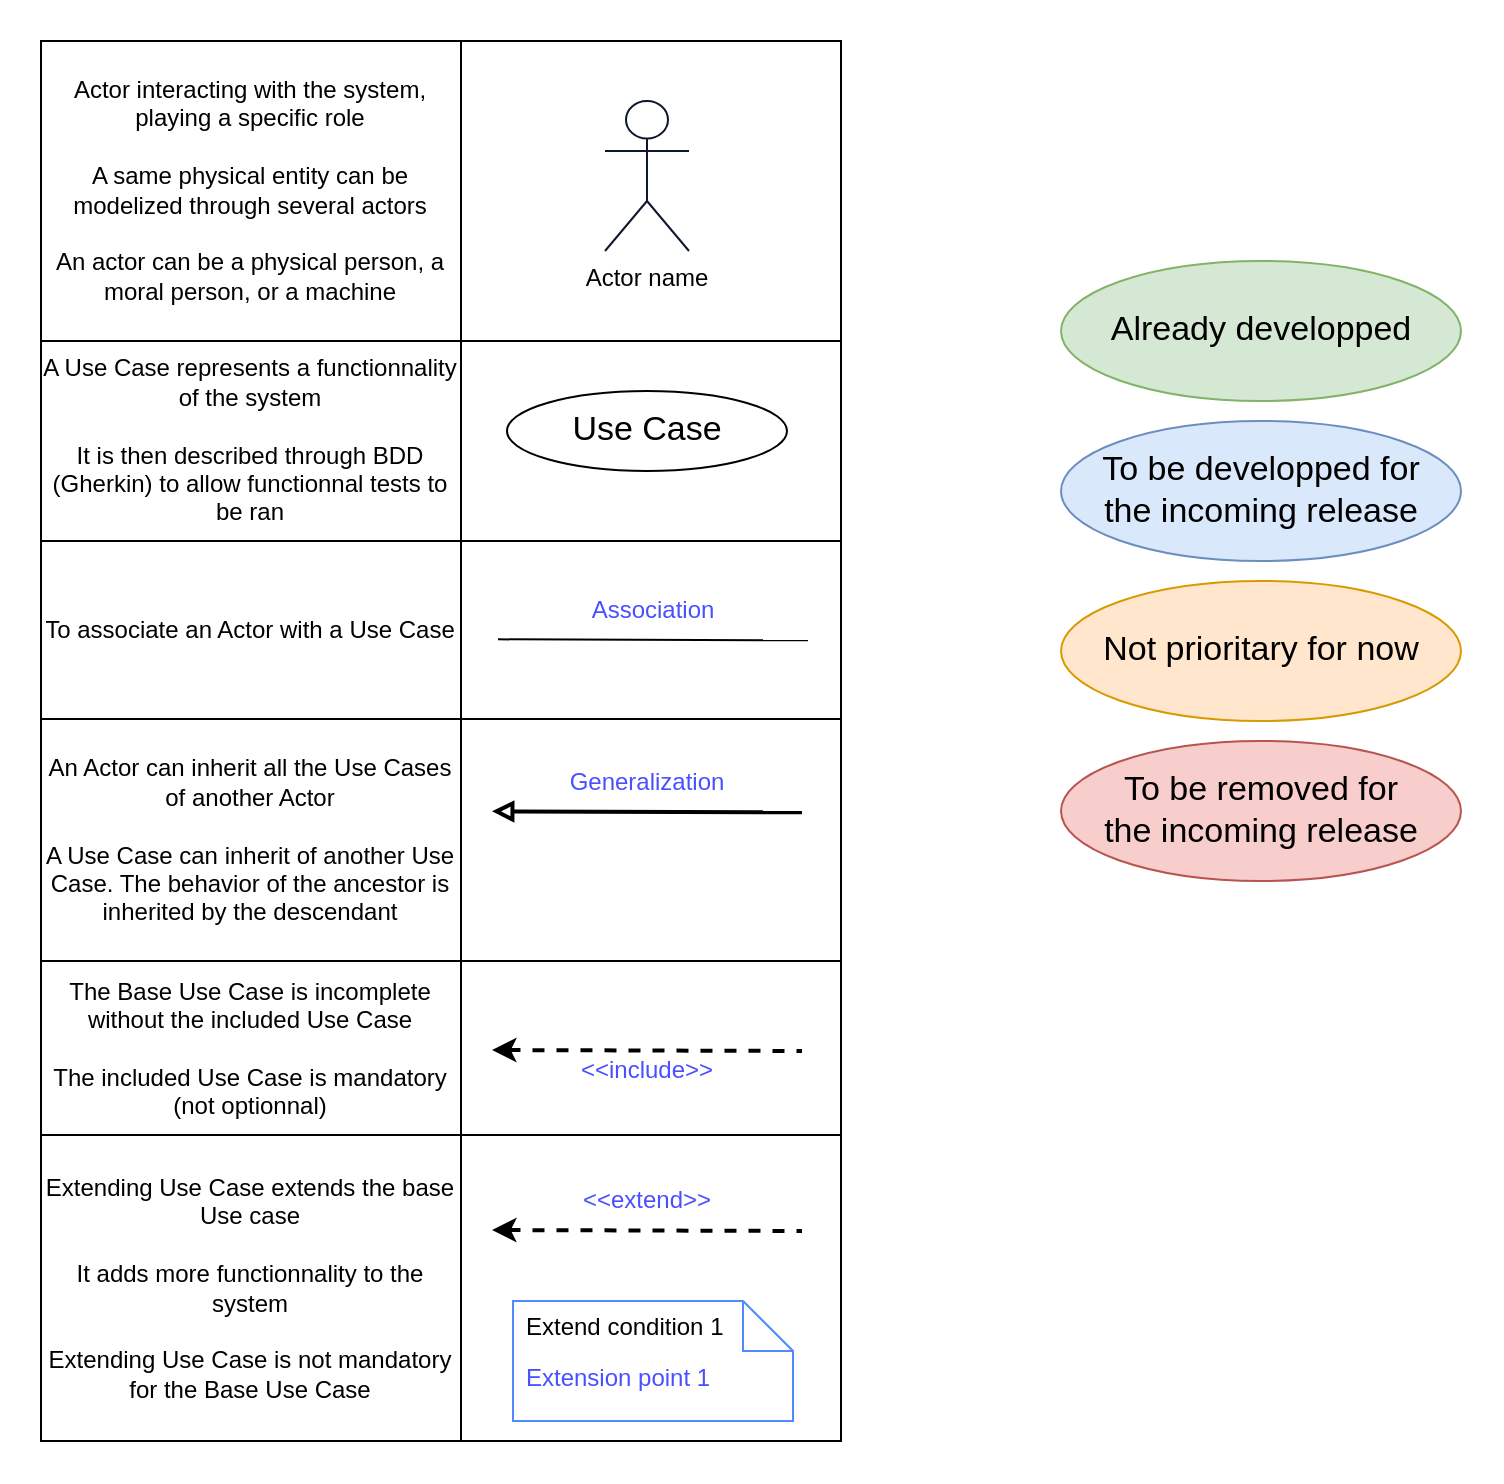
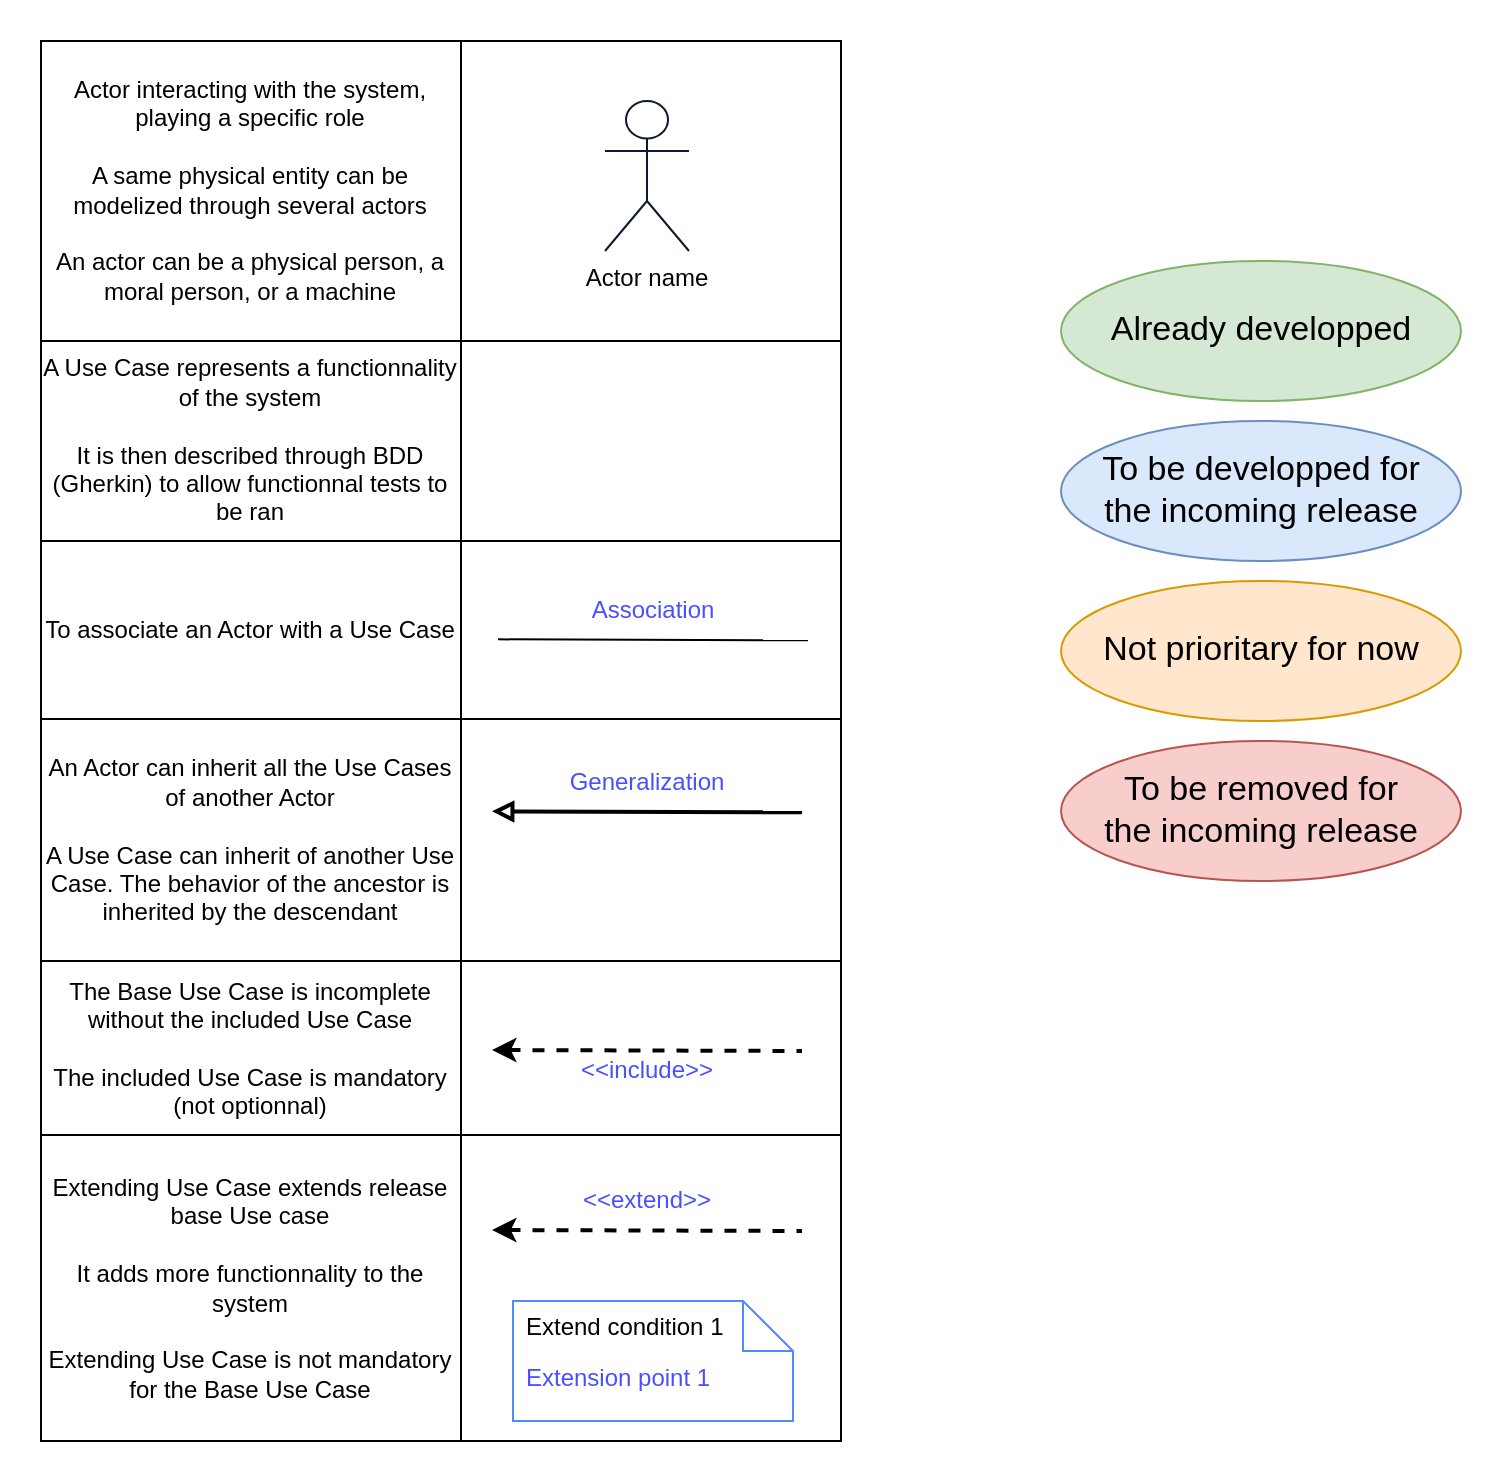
- <mxCell id="25" value="&lt;span style=&quot;font-size: 17px&quot;&gt;Use Case&lt;/span&gt;" style="shape=ellipse;container=1;horizontal=1;horizontalStack=0;resizeParent=1;resizeParentMax=0;resizeLast=0;html=1;dashed=0;collapsible=0;" vertex="1" parent="1"><mxGeometry x="253" y="195" width="140" height="40" as="geometry" /></mxCell>
- <mxCell id="19" value="Extending Use Case extends the base Use case&lt;br&gt;&lt;br&gt;It adds more functionnality to the system&lt;br&gt;&lt;br&gt;Extending Use Case is not mandatory for the Base Use Case" style="shape=partialRectangle;html=1;whiteSpace=wrap;connectable=0;overflow=hidden;fillColor=none;top=0;left=0;bottom=0;right=0;" vertex="1" parent="18"><mxGeometry width="210" height="153" as="geometry" /></mxCell>
+ <mxCell id="19" value="Extending Use Case extends release base Use case&lt;br&gt;&lt;br&gt;It adds more functionnality to the system&lt;br&gt;&lt;br&gt;Extending Use Case is not mandatory for the Base Use Case" style="shape=partialRectangle;html=1;whiteSpace=wrap;connectable=0;overflow=hidden;fillColor=none;top=0;left=0;bottom=0;right=0;" vertex="1" parent="18"><mxGeometry width="210" height="153" as="geometry" /></mxCell>
